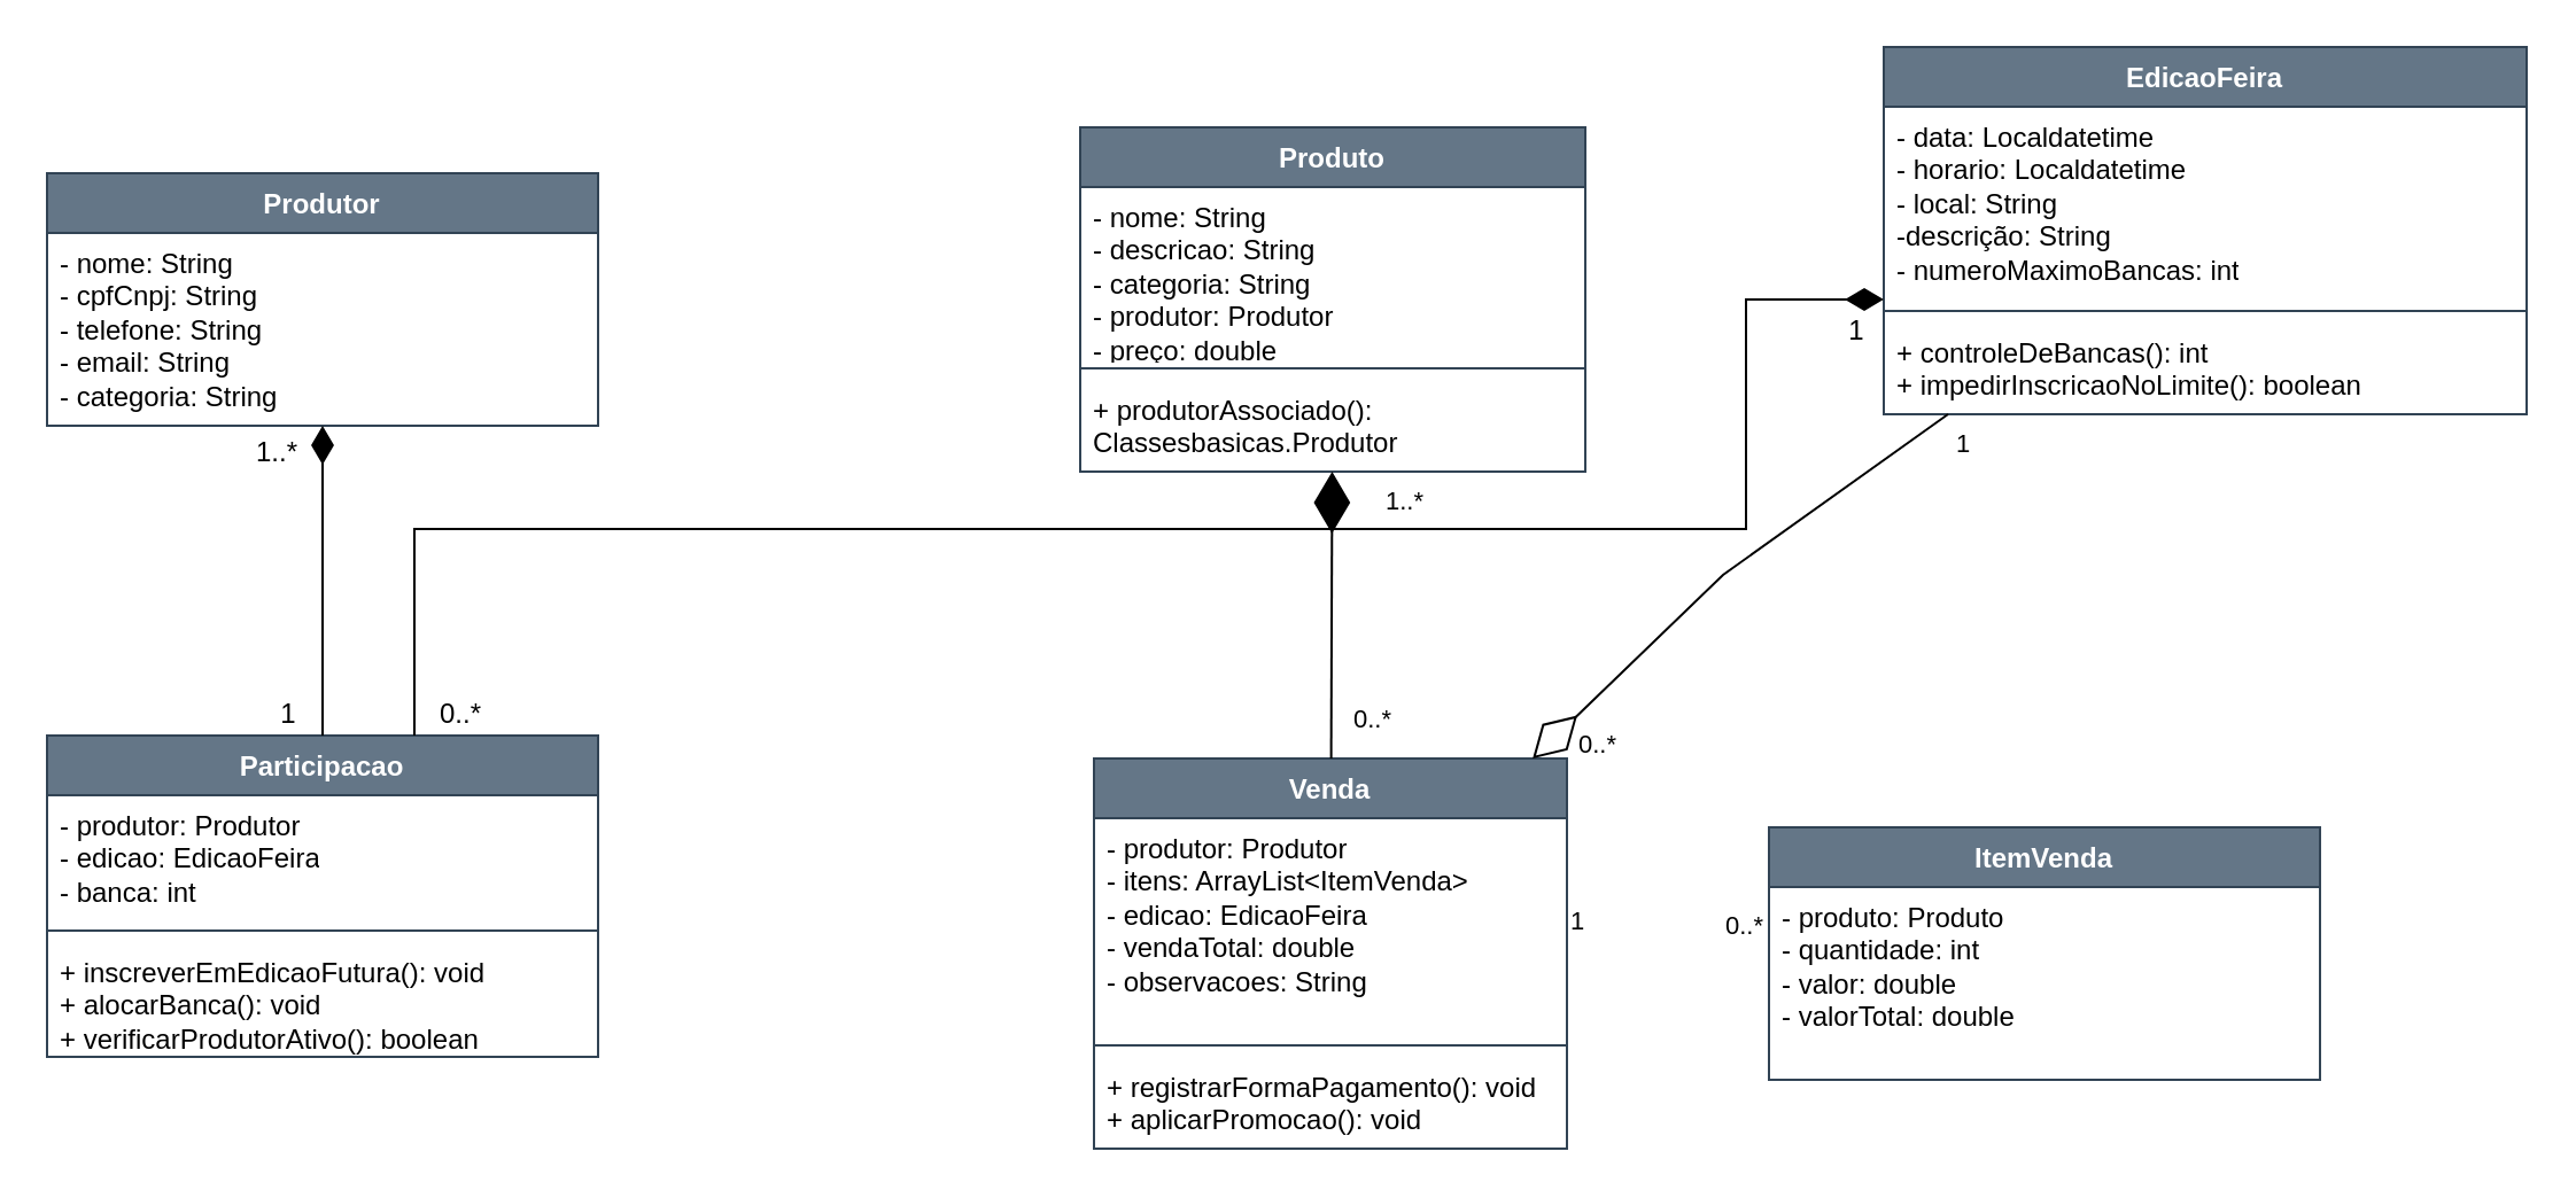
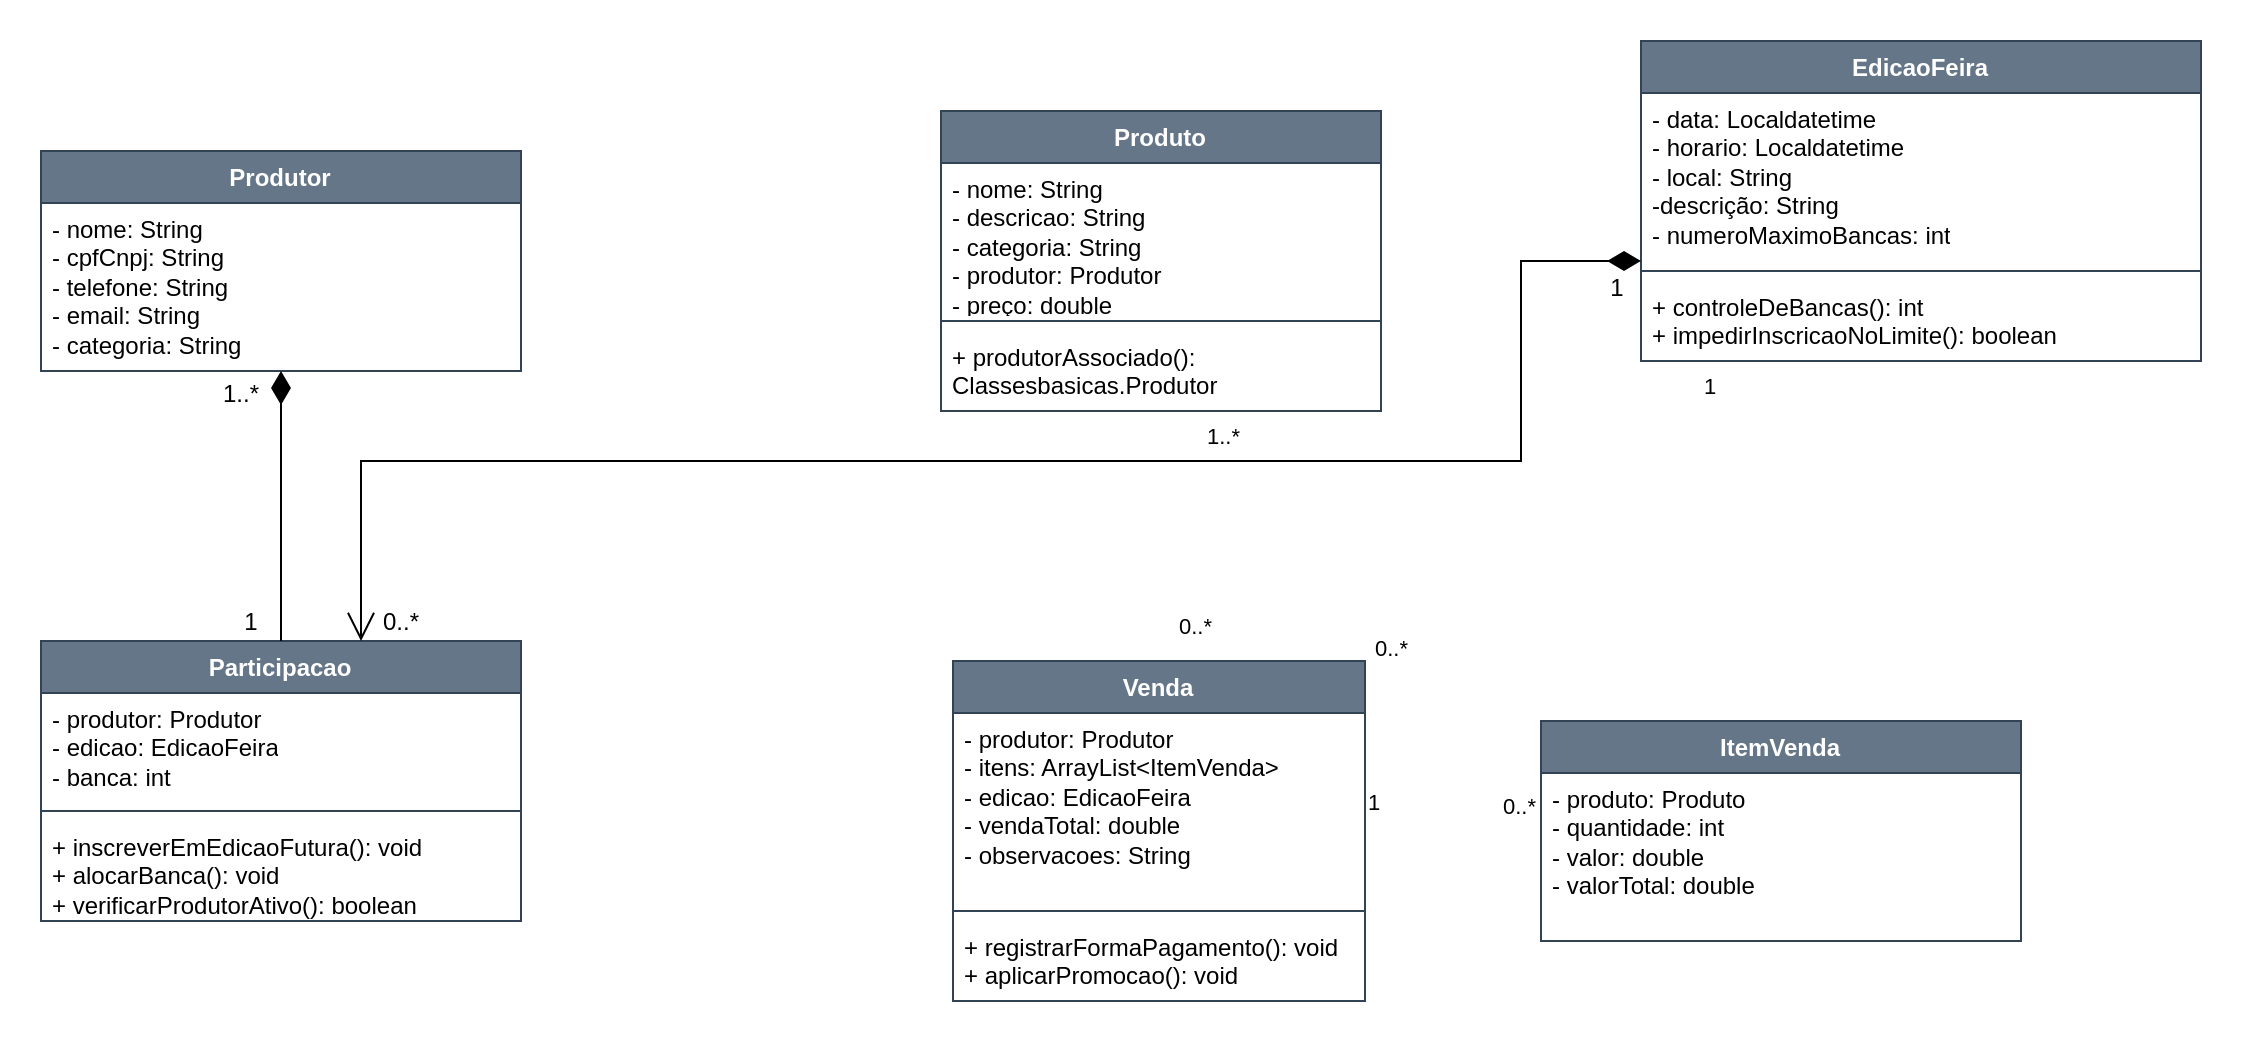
- <mxCell id="22" value="" style="endArrow=diamondThin;endFill=0;endSize=24;html=1;rounded=0;" parent="1" source="8" target="16" edge="1"><mxGeometry width="160" relative="1" as="geometry"><mxPoint x="330" y="280" as="sourcePoint" /><mxPoint x="490" y="280" as="targetPoint" /><Array as="points"><mxPoint x="750" y="250" /></Array></mxGeometry></mxCell>
- <mxCell id="25" value="" style="endArrow=diamondThin;endFill=1;endSize=24;html=1;rounded=0;" parent="1" source="16" target="4" edge="1"><mxGeometry width="160" relative="1" as="geometry"><mxPoint x="980" y="460" as="sourcePoint" /><mxPoint x="980" y="370" as="targetPoint" /></mxGeometry></mxCell>
- <mxCell id="21" value="" style="endArrow=none;html=1;endSize=12;startArrow=diamondThin;startSize=14;startFill=1;rounded=0;endFill=0;edgeStyle=orthogonalEdgeStyle;" parent="1" source="8" target="12" edge="1"><mxGeometry relative="1" as="geometry"><mxPoint x="680" y="300" as="sourcePoint" /><mxPoint x="680" y="406" as="targetPoint" /><Array as="points"><mxPoint x="760" y="130" /><mxPoint x="760" y="230" /><mxPoint x="180" y="230" /></Array></mxGeometry></mxCell>
+ <mxCell id="21" value="" style="endArrow=open;html=1;endSize=12;startArrow=diamondThin;startSize=14;startFill=1;rounded=0;endFill=0;edgeStyle=orthogonalEdgeStyle;" parent="1" source="8" target="12" edge="1"><mxGeometry relative="1" as="geometry"><mxPoint x="680" y="300" as="sourcePoint" /><mxPoint x="680" y="406" as="targetPoint" /><Array as="points"><mxPoint x="760" y="130" /><mxPoint x="760" y="230" /><mxPoint x="180" y="230" /></Array></mxGeometry></mxCell>
